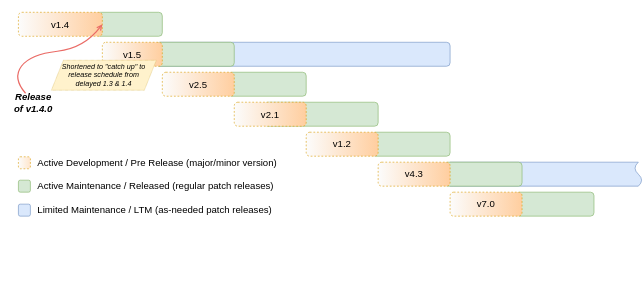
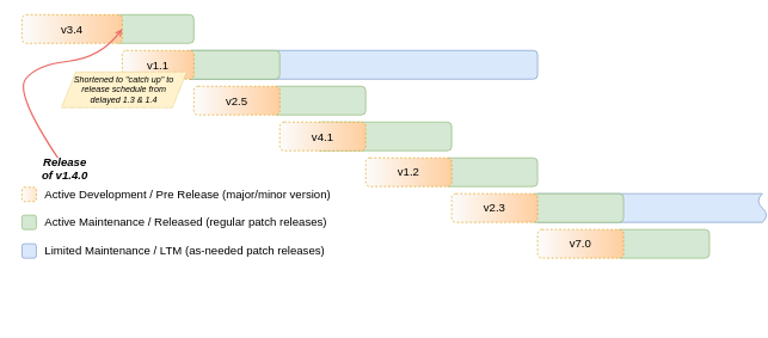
- <mxCell id="7" value="v1.4" style="rounded=1;whiteSpace=wrap;html=1;fillColor=#FFCE9F;strokeColor=#d79b00;gradientColor=#FCFCFC;gradientDirection=west;dashed=1;fontSize=16;" vertex="1" parent="1"><mxGeometry x="30" y="20" width="140" height="40" as="geometry" /></mxCell>
+ <mxCell id="7" value="v3.4" style="rounded=1;whiteSpace=wrap;html=1;fillColor=#FFCE9F;strokeColor=#d79b00;gradientColor=#FCFCFC;gradientDirection=west;dashed=1;fontSize=16;" vertex="1" parent="1"><mxGeometry x="30" y="20" width="140" height="40" as="geometry" /></mxCell>
- <mxCell id="5" value="v1.5" style="rounded=1;whiteSpace=wrap;html=1;fillColor=#FFCE9F;strokeColor=#d79b00;dashed=1;gradientColor=#FCFCFC;gradientDirection=west;fontSize=16;" vertex="1" parent="1"><mxGeometry x="170" y="70" width="100" height="40" as="geometry" /></mxCell>
+ <mxCell id="5" value="v1.1" style="rounded=1;whiteSpace=wrap;html=1;fillColor=#FFCE9F;strokeColor=#d79b00;dashed=1;gradientColor=#FCFCFC;gradientDirection=west;fontSize=16;" vertex="1" parent="1"><mxGeometry x="170" y="70" width="100" height="40" as="geometry" /></mxCell>
- <mxCell id="26" value="Release of v1.4.0" style="text;html=1;strokeColor=none;fillColor=none;align=center;verticalAlign=middle;whiteSpace=wrap;rounded=0;dashed=1;fontSize=16;fontStyle=3" vertex="1" parent="1"><mxGeometry x="20" y="155" width="70" height="30" as="geometry" /></mxCell>
+ <mxCell id="26" value="Release of v1.4.0" style="text;html=1;strokeColor=none;fillColor=none;align=center;verticalAlign=middle;whiteSpace=wrap;rounded=0;dashed=1;fontSize=16;fontStyle=3" vertex="1" parent="1"><mxGeometry x="55" y="220" width="70" height="30" as="geometry" /></mxCell>
- <mxCell id="10" value="v2.1" style="rounded=1;whiteSpace=wrap;html=1;fillColor=#FFCE9F;strokeColor=#d79b00;gradientColor=#FCFCFC;gradientDirection=west;dashed=1;fontSize=16;" vertex="1" parent="1"><mxGeometry x="390" y="170" width="120" height="40" as="geometry" /></mxCell>
+ <mxCell id="10" value="v4.1" style="rounded=1;whiteSpace=wrap;html=1;fillColor=#FFCE9F;strokeColor=#d79b00;gradientColor=#FCFCFC;gradientDirection=west;dashed=1;fontSize=16;" vertex="1" parent="1"><mxGeometry x="390" y="170" width="120" height="40" as="geometry" /></mxCell>
- <mxCell id="14" value="v4.3" style="rounded=1;whiteSpace=wrap;html=1;fillColor=#FFCE9F;strokeColor=#d79b00;gradientColor=#FCFCFC;gradientDirection=west;dashed=1;fontSize=16;" vertex="1" parent="1"><mxGeometry x="630" y="270" width="120" height="40" as="geometry" /></mxCell>
+ <mxCell id="14" value="v2.3" style="rounded=1;whiteSpace=wrap;html=1;fillColor=#FFCE9F;strokeColor=#d79b00;gradientColor=#FCFCFC;gradientDirection=west;dashed=1;fontSize=16;" vertex="1" parent="1"><mxGeometry x="630" y="270" width="120" height="40" as="geometry" /></mxCell>
